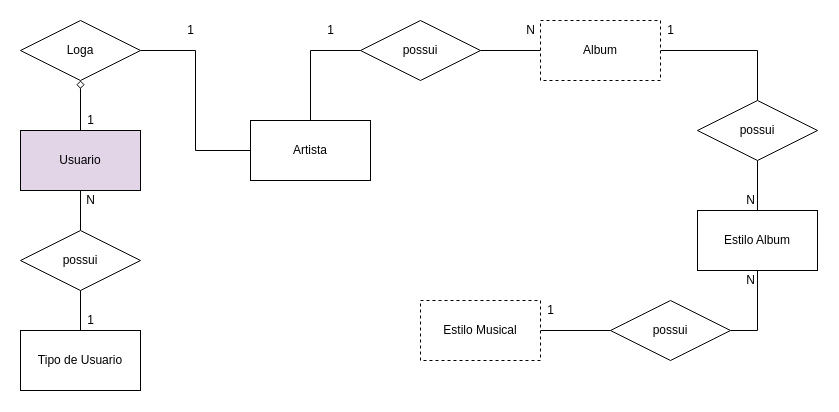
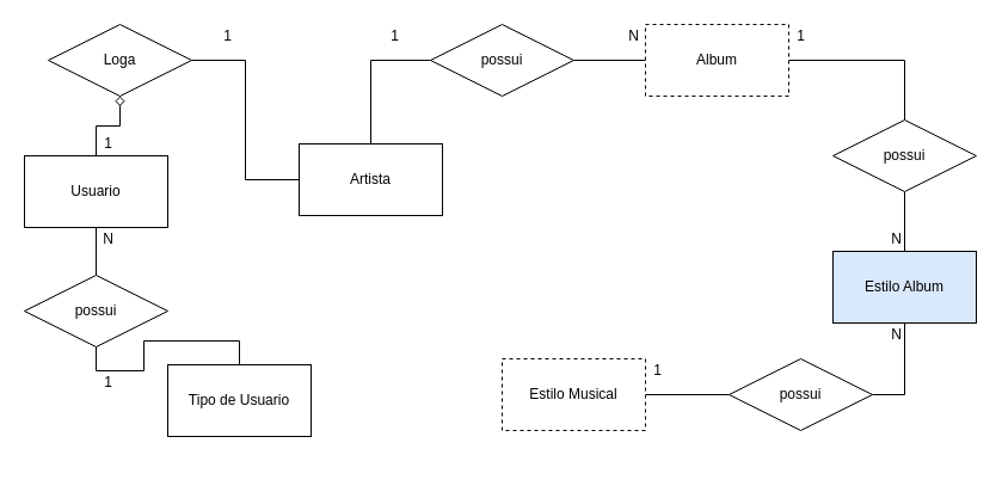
- <mxCell id="5" value="Loga" style="shape=rhombus;perimeter=rhombusPerimeter;whiteSpace=wrap;html=1;align=center;" vertex="1" parent="1"><mxGeometry x="20" y="20" width="120" height="60" as="geometry" /></mxCell>
+ <mxCell id="5" value="Loga" style="shape=rhombus;perimeter=rhombusPerimeter;whiteSpace=wrap;html=1;align=center;" vertex="1" parent="1"><mxGeometry x="40" y="20" width="120" height="60" as="geometry" /></mxCell>
- <mxCell id="3" value="Usuario" style="rounded=0;whiteSpace=wrap;html=1;fillColor=#e1d5e7;" vertex="1" parent="1"><mxGeometry x="20" y="130" width="120" height="60" as="geometry" /></mxCell>
+ <mxCell id="3" value="Usuario" style="rounded=0;whiteSpace=wrap;html=1;" vertex="1" parent="1"><mxGeometry x="20" y="130" width="120" height="60" as="geometry" /></mxCell>
- <mxCell id="15" value="Estilo Album" style="rounded=0;whiteSpace=wrap;html=1;" vertex="1" parent="1"><mxGeometry x="697" y="210" width="120" height="60" as="geometry" /></mxCell>
+ <mxCell id="15" value="Estilo Album" style="rounded=0;whiteSpace=wrap;html=1;fillColor=#dae8fc;" vertex="1" parent="1"><mxGeometry x="697" y="210" width="120" height="60" as="geometry" /></mxCell>
- <mxCell id="20" value="Tipo de Usuario" style="rounded=0;whiteSpace=wrap;html=1;" vertex="1" parent="1"><mxGeometry x="20" y="330" width="120" height="60" as="geometry" /></mxCell>
+ <mxCell id="20" value="Tipo de Usuario" style="rounded=0;whiteSpace=wrap;html=1;" vertex="1" parent="1"><mxGeometry x="140" y="305" width="120" height="60" as="geometry" /></mxCell>
